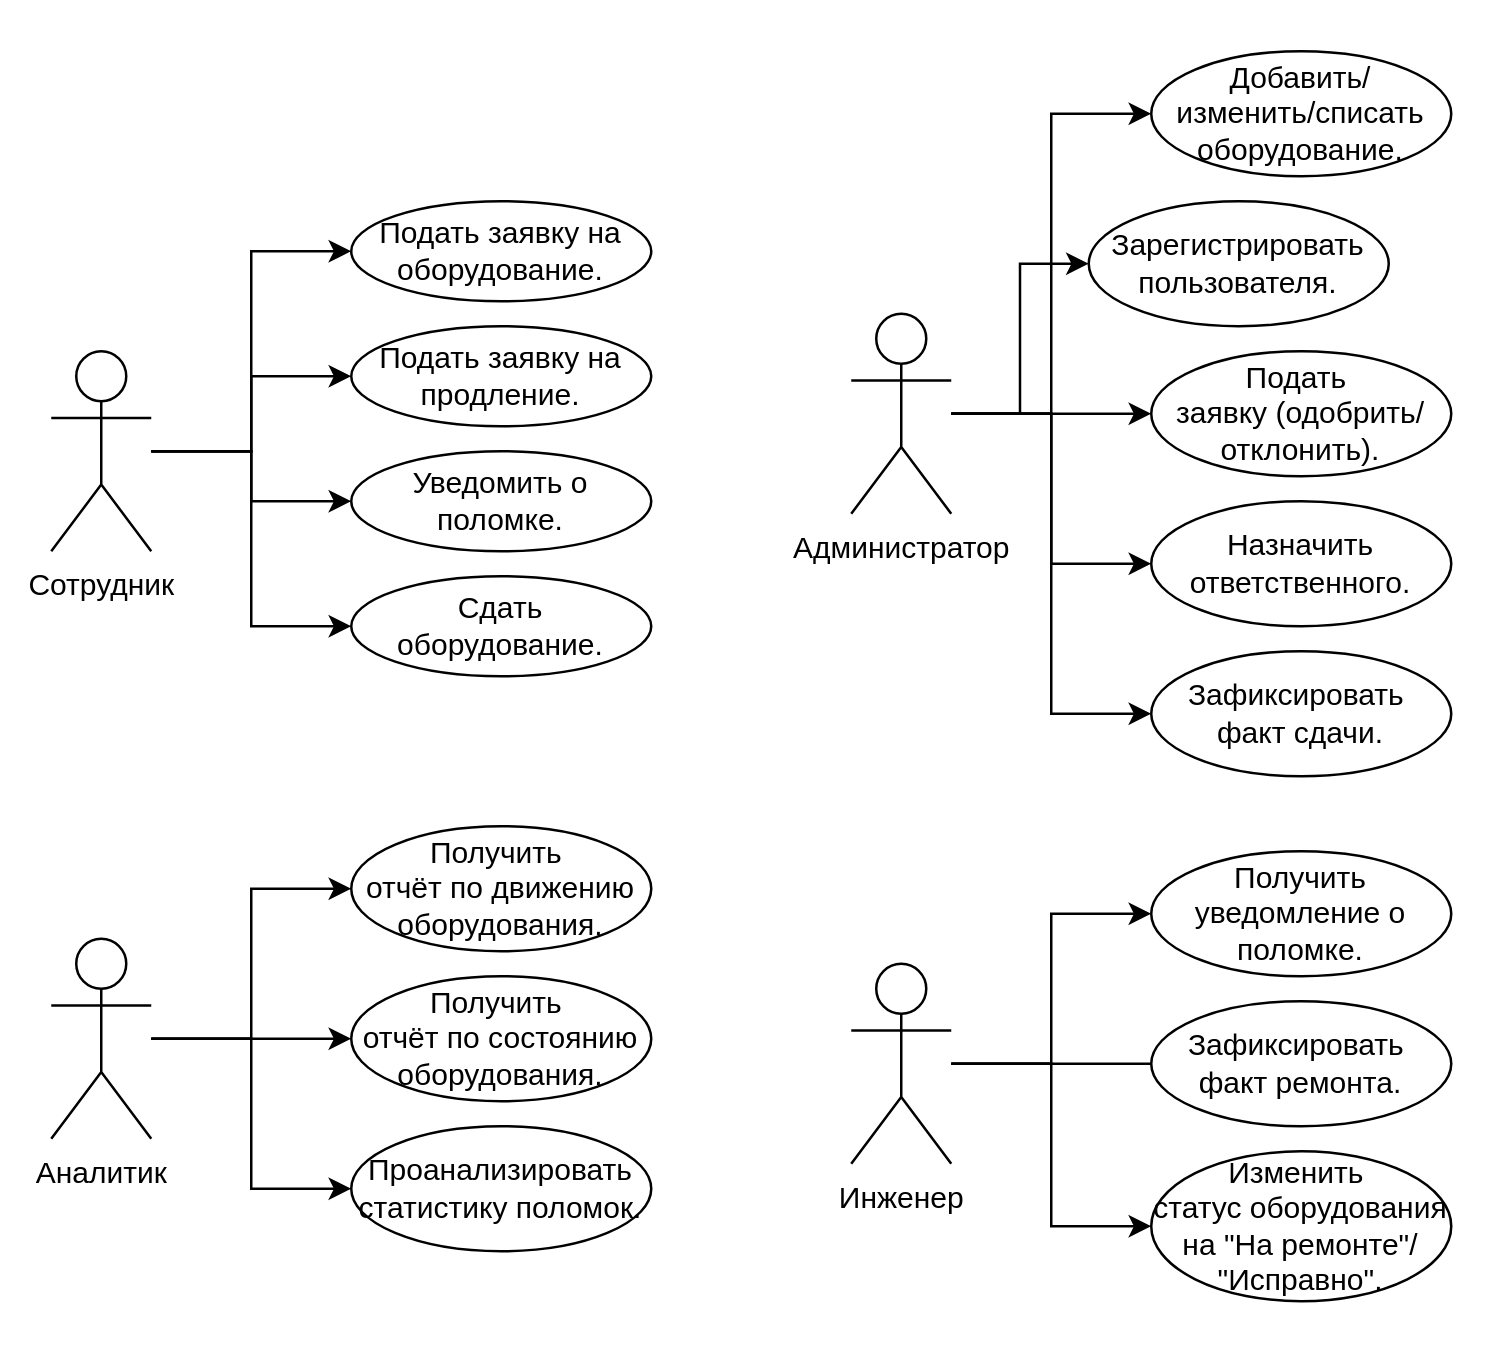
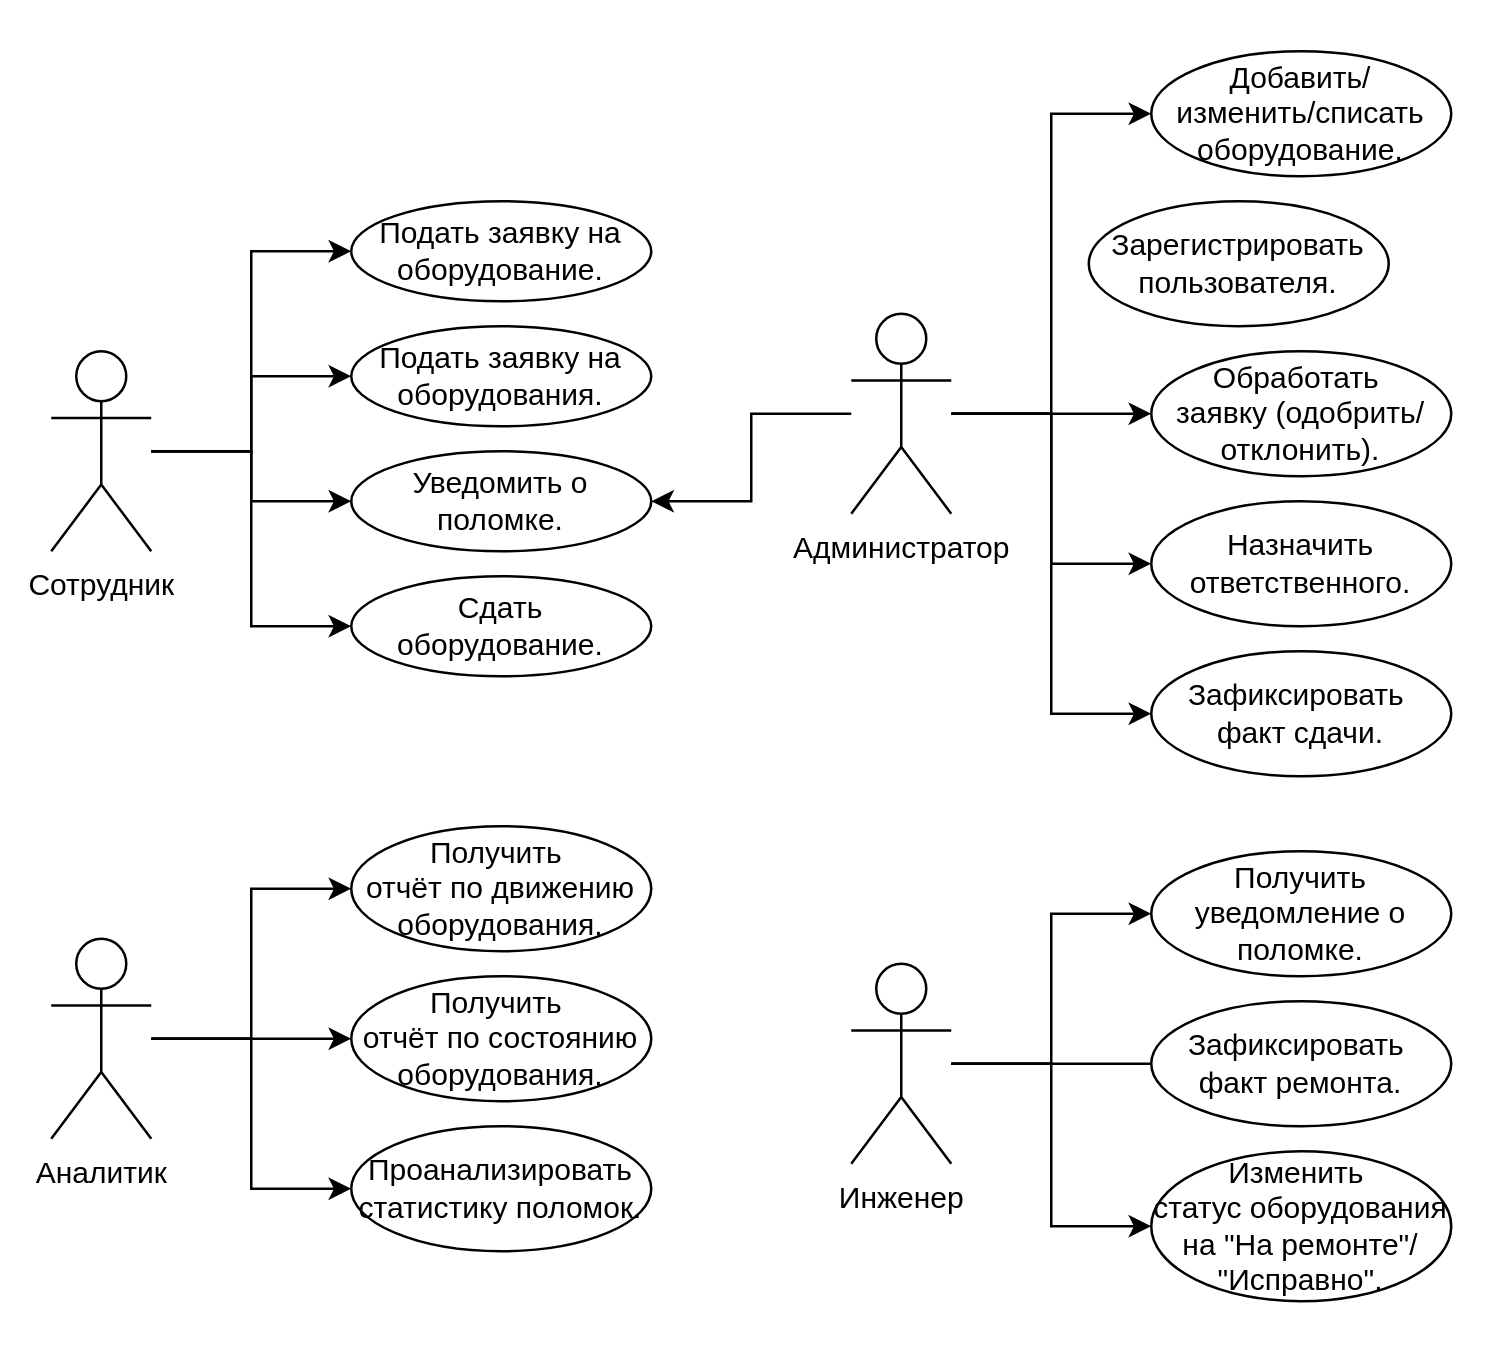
- <mxCell id="7" style="edgeStyle=orthogonalEdgeStyle;rounded=0;orthogonalLoop=1;jettySize=auto;html=1;entryX=0;entryY=0.5;entryDx=0;entryDy=0;" parent="1" source="8" target="22" edge="1"><mxGeometry relative="1" as="geometry" /></mxCell>
+ <mxCell id="7" style="edgeStyle=orthogonalEdgeStyle;rounded=0;orthogonalLoop=1;jettySize=auto;html=1;" parent="1" source="8" target="19" edge="1"><mxGeometry relative="1" as="geometry" /></mxCell>
- <mxCell id="18" value="Подать заявку на продление." style="ellipse;whiteSpace=wrap;html=1;" parent="1" vertex="1"><mxGeometry x="140" y="130" width="120" height="40" as="geometry" /></mxCell>
+ <mxCell id="18" value="Подать заявку на оборудования." style="ellipse;whiteSpace=wrap;html=1;" parent="1" vertex="1"><mxGeometry x="140" y="130" width="120" height="40" as="geometry" /></mxCell>
- <mxCell id="23" value="Подать&amp;nbsp;&lt;div&gt;заявку (одобрить/отклонить).&lt;/div&gt;" style="ellipse;whiteSpace=wrap;html=1;" parent="1" vertex="1"><mxGeometry x="460" y="140" width="120" height="50" as="geometry" /></mxCell>
+ <mxCell id="23" value="Обработать&amp;nbsp;&lt;div&gt;заявку (одобрить/отклонить).&lt;/div&gt;" style="ellipse;whiteSpace=wrap;html=1;" parent="1" vertex="1"><mxGeometry x="460" y="140" width="120" height="50" as="geometry" /></mxCell>
